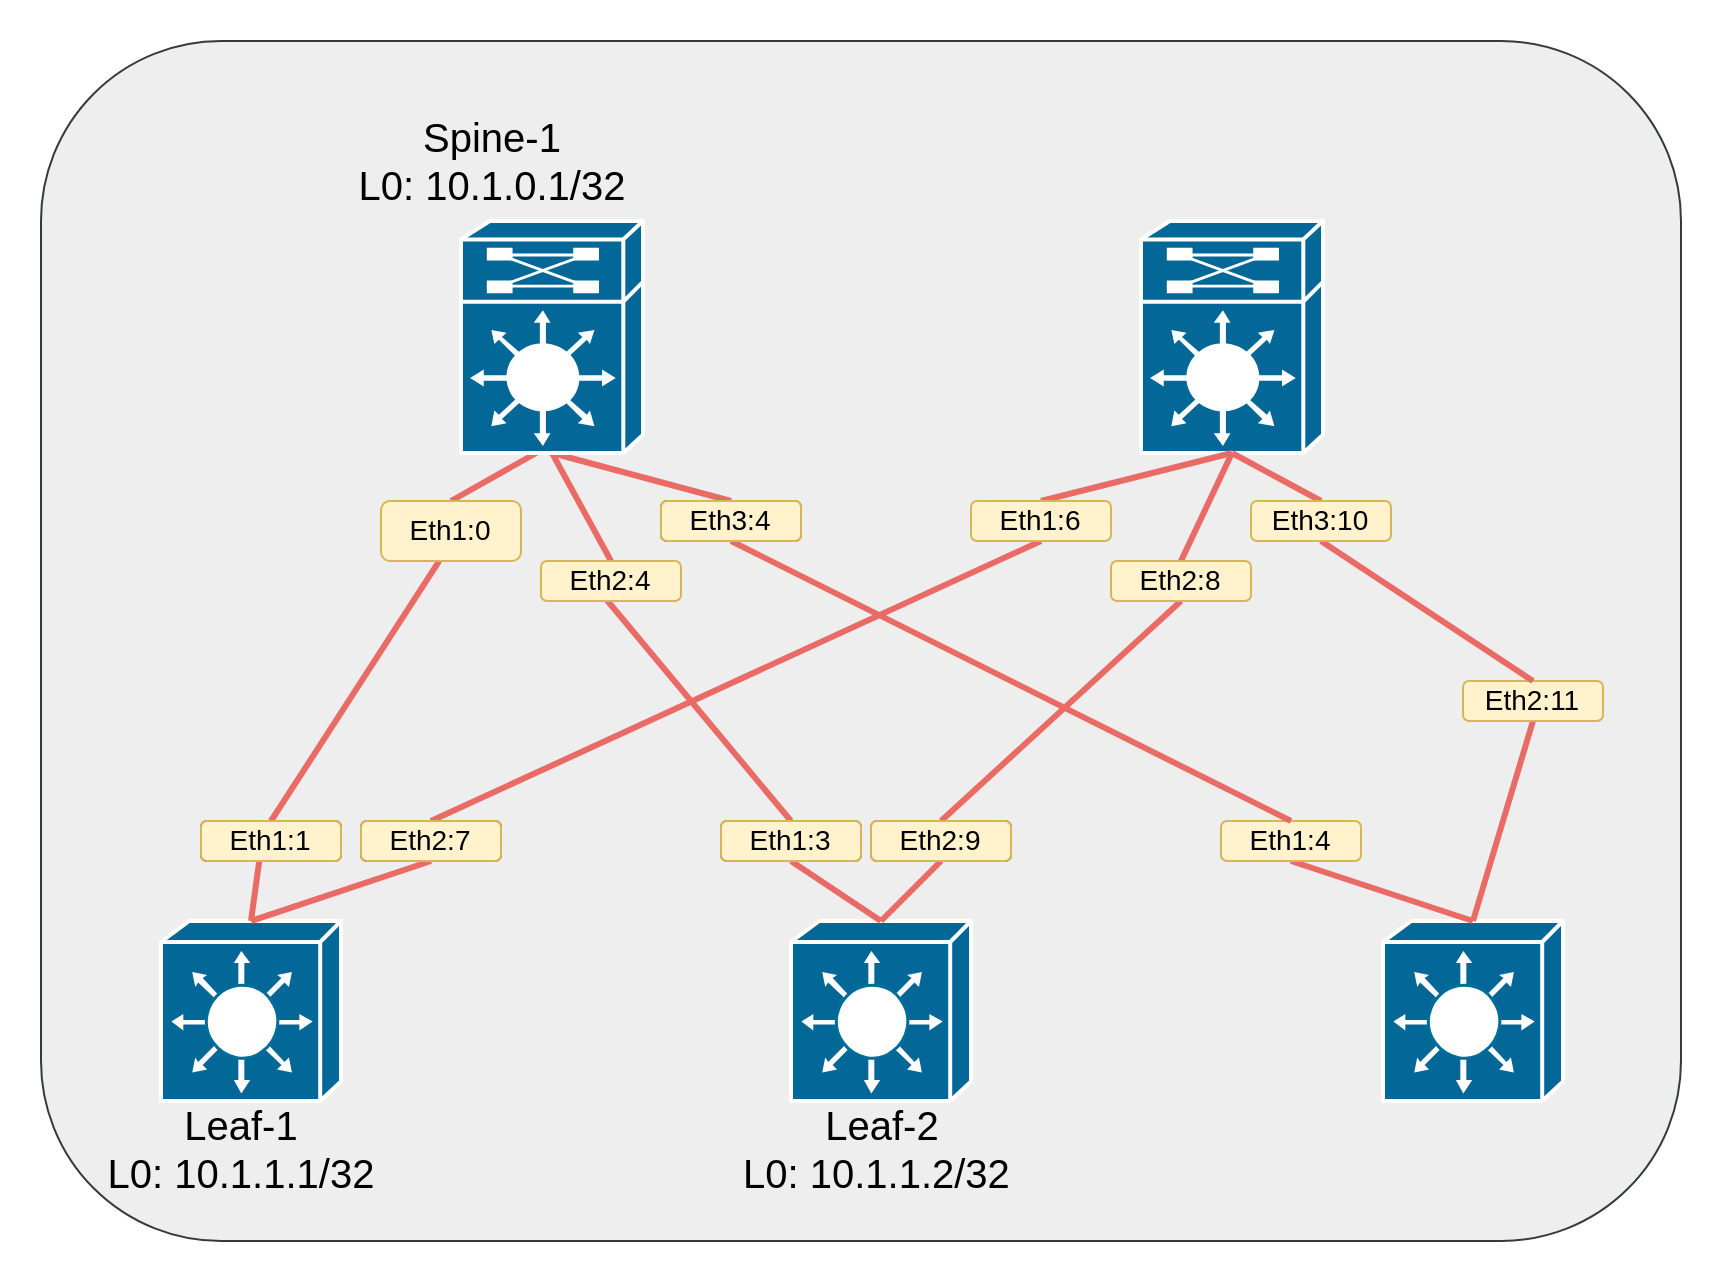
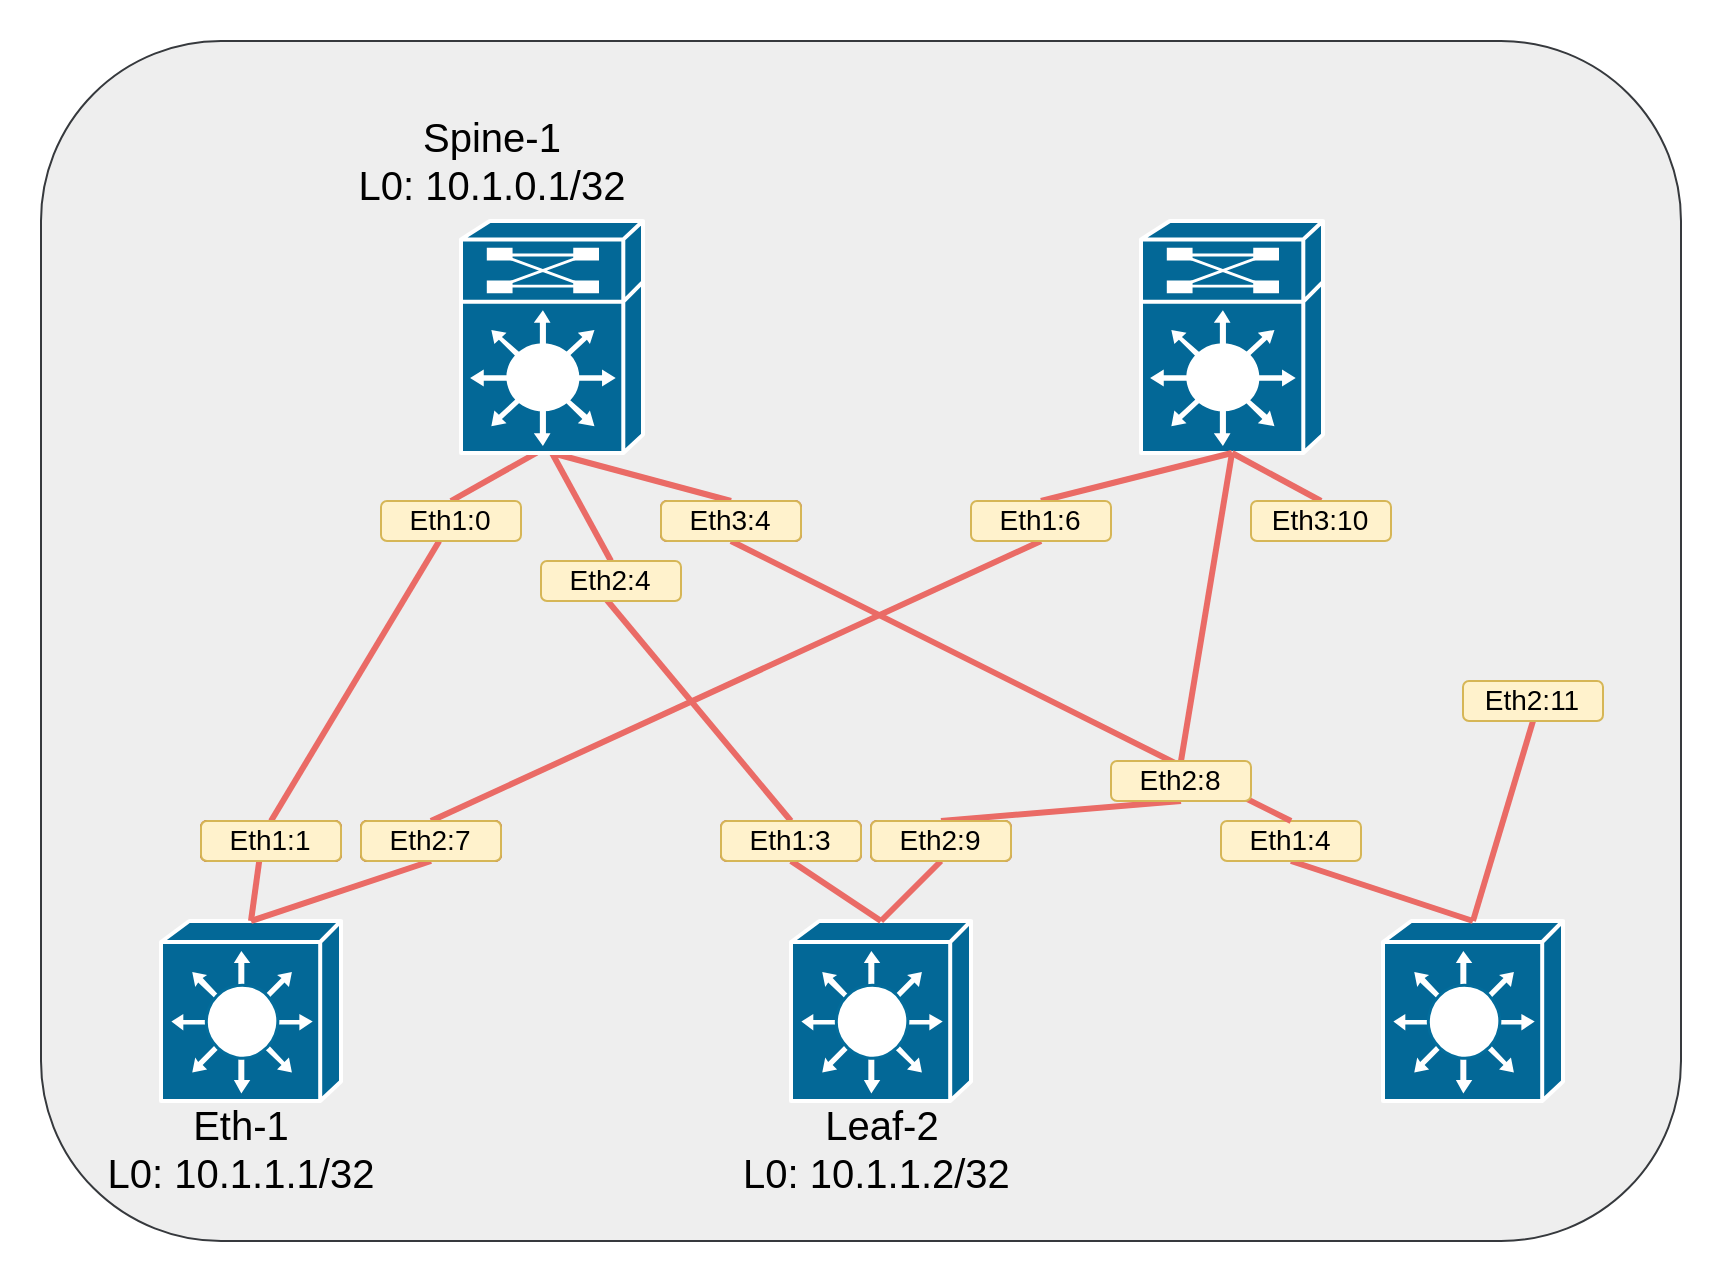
- <mxCell id="30" value="Eth1:0" style="text;html=1;strokeColor=#d6b656;fillColor=#fff2cc;align=center;verticalAlign=middle;whiteSpace=wrap;rounded=1;fontSize=14;fontFamily=Helvetica;horizontal=1;" vertex="1" parent="1"><mxGeometry x="190" y="250" width="70" height="30" as="geometry" /></mxCell>
+ <mxCell id="30" value="Eth1:0" style="text;html=1;strokeColor=#d6b656;fillColor=#fff2cc;align=center;verticalAlign=middle;whiteSpace=wrap;rounded=1;fontSize=14;fontFamily=Helvetica;horizontal=1;" vertex="1" parent="1"><mxGeometry x="190" y="250" width="70" height="20" as="geometry" /></mxCell>
- <mxCell id="37" value="Eth2:8" style="text;html=1;strokeColor=#d6b656;fillColor=#fff2cc;align=center;verticalAlign=middle;whiteSpace=wrap;rounded=1;fontSize=14;fontFamily=Helvetica;horizontal=1;" vertex="1" parent="1"><mxGeometry x="555" y="280" width="70" height="20" as="geometry" /></mxCell>
+ <mxCell id="37" value="Eth2:8" style="text;html=1;strokeColor=#d6b656;fillColor=#fff2cc;align=center;verticalAlign=middle;whiteSpace=wrap;rounded=1;fontSize=14;fontFamily=Helvetica;horizontal=1;" vertex="1" parent="1"><mxGeometry x="555" y="380" width="70" height="20" as="geometry" /></mxCell>
- <mxCell id="38" value="" style="edgeStyle=none;rounded=0;hachureGap=4;orthogonalLoop=1;jettySize=auto;html=1;exitX=0.5;exitY=0;exitDx=0;exitDy=0;exitPerimeter=0;entryX=0.5;entryY=1;entryDx=0;entryDy=0;entryPerimeter=0;fontFamily=Architects Daughter;fontSource=https%3A%2F%2Ffonts.googleapis.com%2Fcss%3Ffamily%3DArchitects%2BDaughter;fontSize=16;endArrow=none;endFill=0;strokeWidth=3;strokeColor=#EA6B66;" edge="1" parent="1" source="18" target="39"><mxGeometry relative="1" as="geometry"><mxPoint x="721" y="410" as="sourcePoint" /><mxPoint x="616" y="226" as="targetPoint" /></mxGeometry></mxCell>
- <mxCell id="13" value="Leaf-1&lt;br&gt;L0:&amp;nbsp;10.1.1.1/32" style="text;html=1;strokeColor=none;fillColor=none;align=center;verticalAlign=middle;whiteSpace=wrap;rounded=0;fontSize=20;fontFamily=Helvetica;horizontal=1;" parent="1" vertex="1"><mxGeometry x="42.5" y="549" width="155" height="50" as="geometry" /></mxCell>
+ <mxCell id="13" value="Eth-1&lt;br&gt;L0:&amp;nbsp;10.1.1.1/32" style="text;html=1;strokeColor=none;fillColor=none;align=center;verticalAlign=middle;whiteSpace=wrap;rounded=0;fontSize=20;fontFamily=Helvetica;horizontal=1;" parent="1" vertex="1"><mxGeometry x="42.5" y="549" width="155" height="50" as="geometry" /></mxCell>
